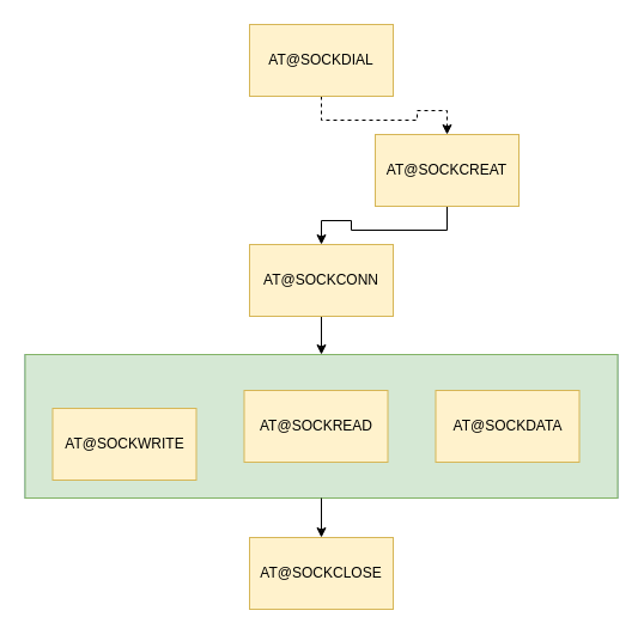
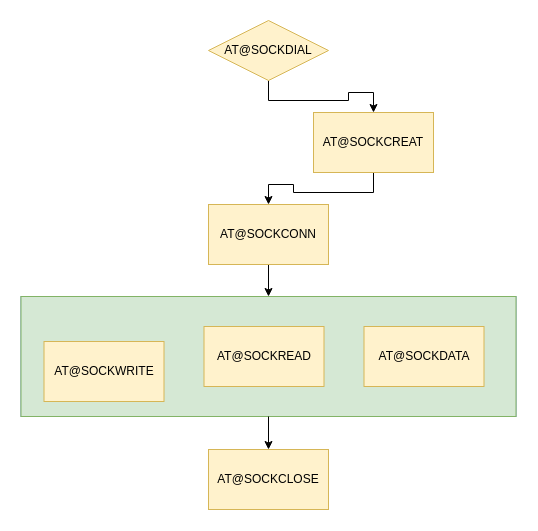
- <mxCell id="3" value="AT@SOCKDIAL" style="rounded=0;whiteSpace=wrap;html=1;fillColor=#fff2cc;strokeColor=#d6b656;" vertex="1" parent="1"><mxGeometry x="208" y="20" width="120" height="60" as="geometry" /></mxCell>
+ <mxCell id="3" value="AT@SOCKDIAL" style="rhombus;whiteSpace=wrap;html=1;fillColor=#fff2cc;strokeColor=#d6b656;" vertex="1" parent="1"><mxGeometry x="208" y="20" width="120" height="60" as="geometry" /></mxCell>
- <mxCell id="2" style="edgeStyle=orthogonalEdgeStyle;rounded=0;orthogonalLoop=1;jettySize=auto;html=1;entryX=0.5;entryY=0;entryDx=0;entryDy=0;dashed=1;" edge="1" parent="1" source="3" target="5"><mxGeometry relative="1" as="geometry" /></mxCell>
+ <mxCell id="2" style="edgeStyle=orthogonalEdgeStyle;rounded=0;orthogonalLoop=1;jettySize=auto;html=1;entryX=0.5;entryY=0;entryDx=0;entryDy=0;" edge="1" parent="1" source="3" target="5"><mxGeometry relative="1" as="geometry" /></mxCell>
